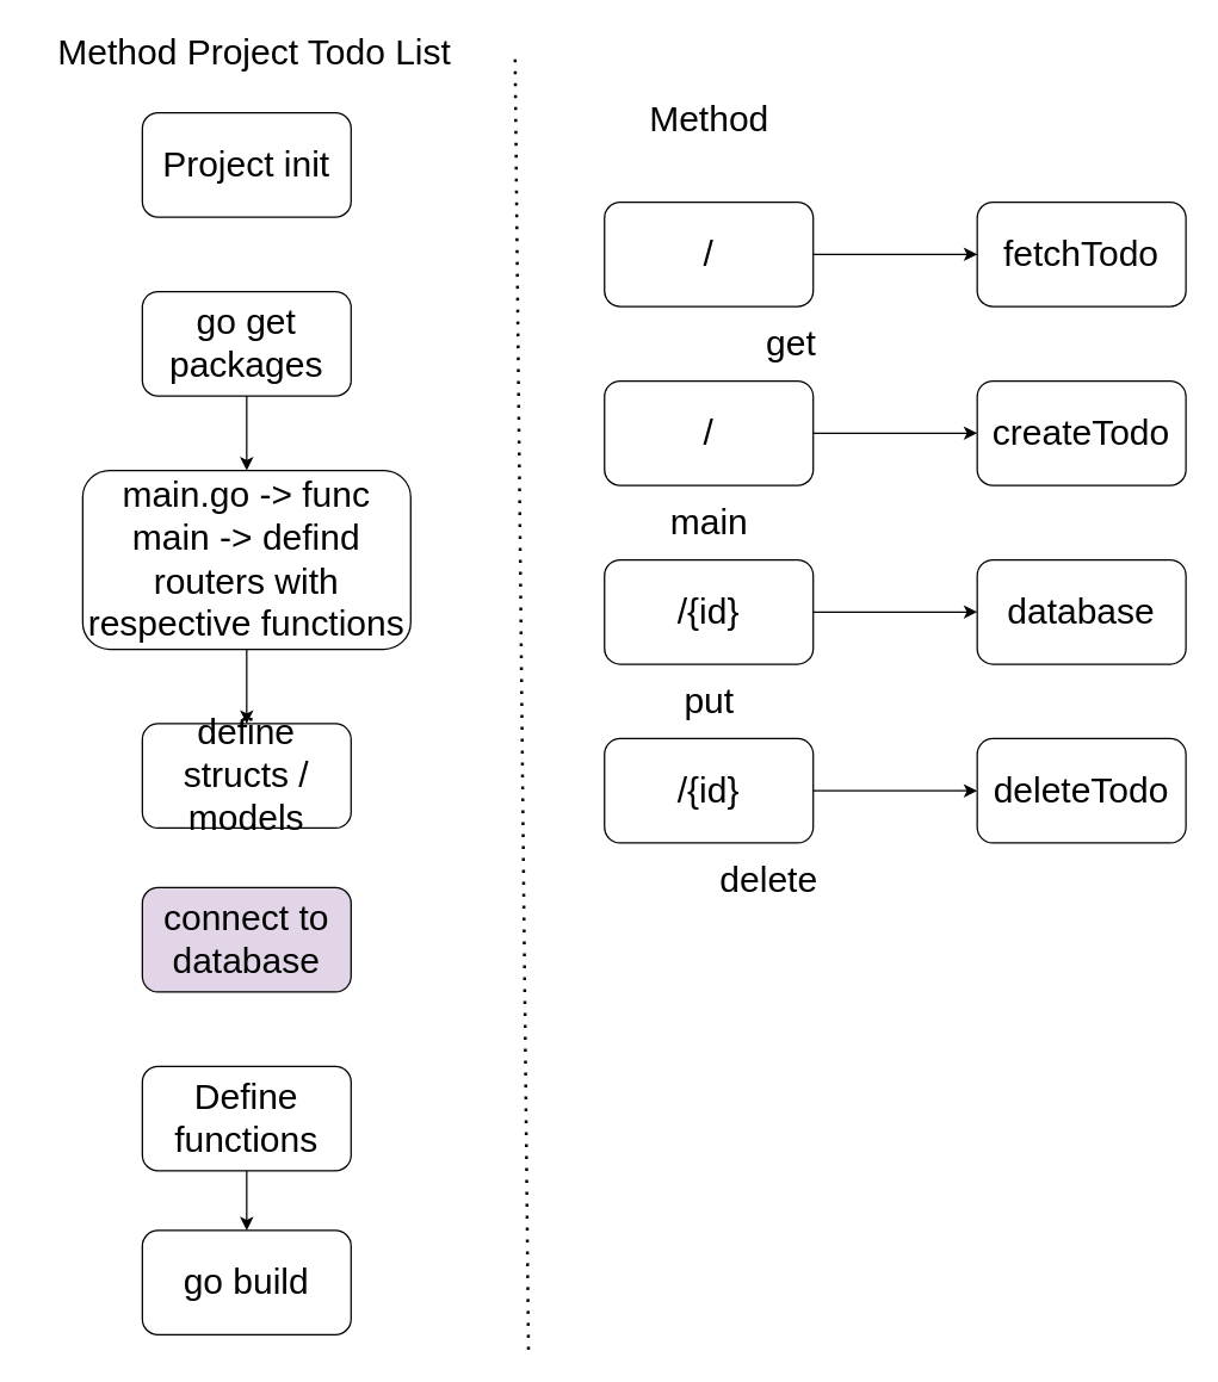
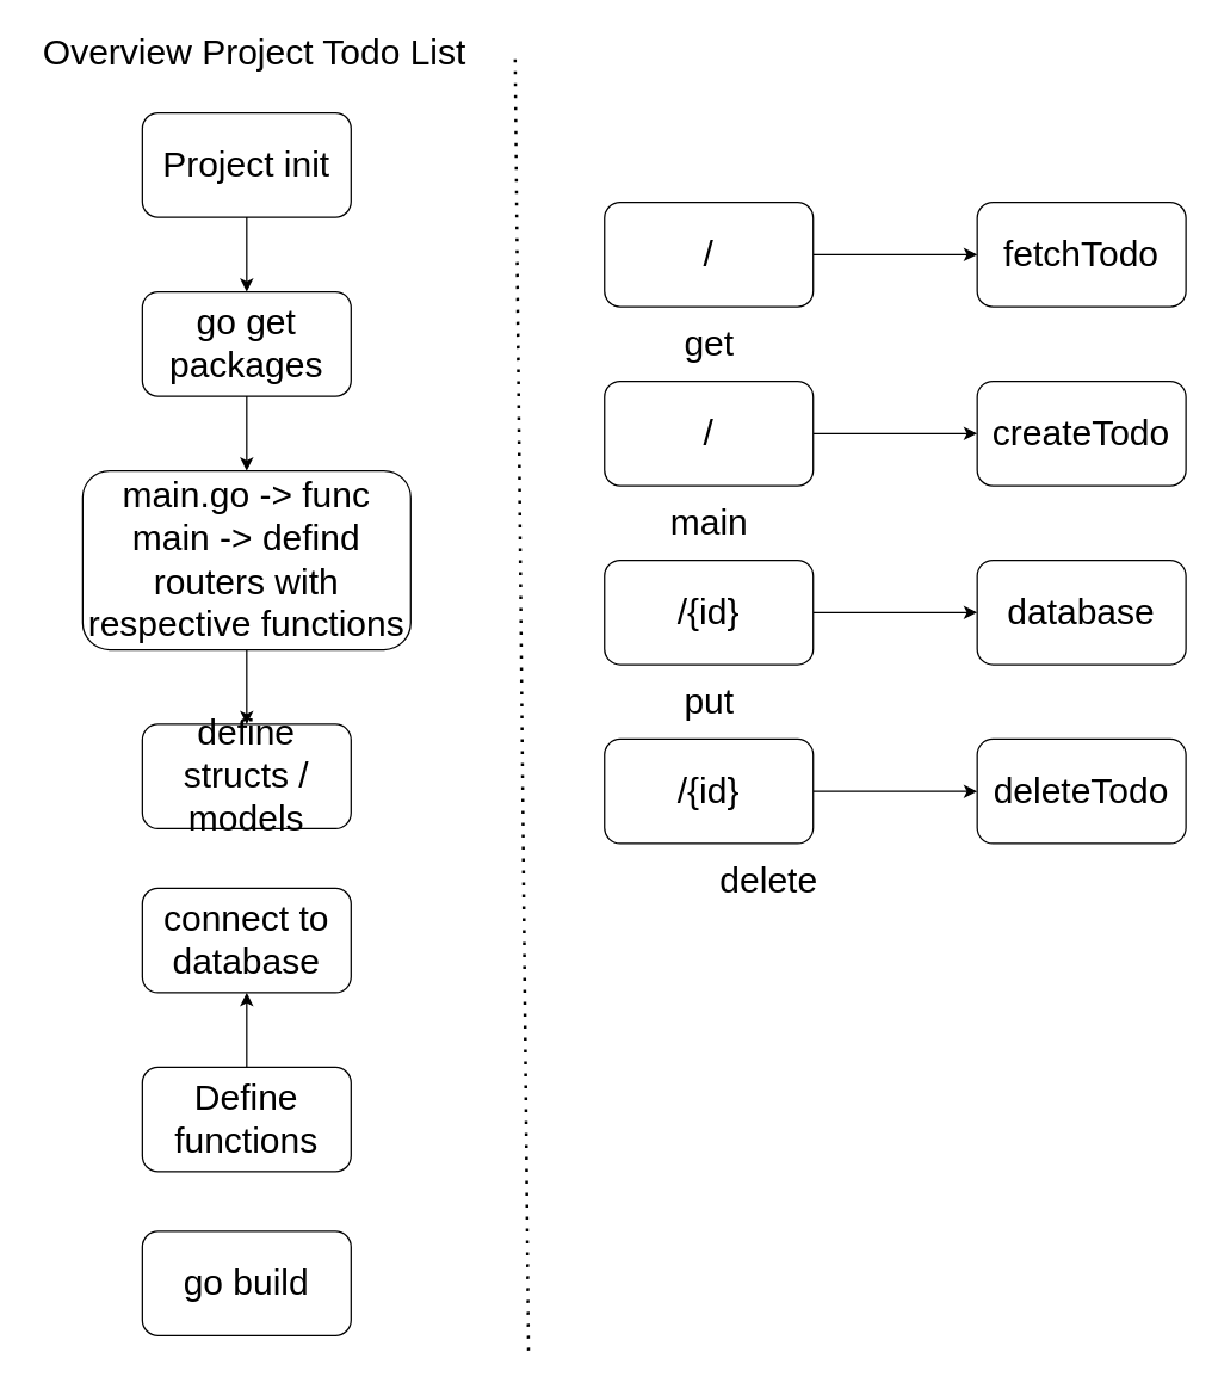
- <mxCell id="22" value="Method Project Todo List" style="text;html=1;align=center;verticalAlign=middle;resizable=0;points=[];autosize=1;strokeColor=none;fillColor=none;fontSize=24;" vertex="1" parent="1"><mxGeometry x="20" y="20" width="300" height="30" as="geometry" /></mxCell>
+ <mxCell id="22" value="Overview Project Todo List" style="text;html=1;align=center;verticalAlign=middle;resizable=0;points=[];autosize=1;strokeColor=none;fillColor=none;fontSize=24;" vertex="1" parent="1"><mxGeometry x="20" y="20" width="300" height="30" as="geometry" /></mxCell>
- <mxCell id="31" value="Method" style="text;html=1;align=center;verticalAlign=middle;resizable=0;points=[];autosize=1;strokeColor=none;fillColor=none;fontSize=24;" vertex="1" parent="1"><mxGeometry x="425" y="65" width="100" height="30" as="geometry" /></mxCell>
+ <mxCell id="21" value="" style="endArrow=classic;html=1;exitX=0.5;exitY=1;exitDx=0;exitDy=0;entryX=0.5;entryY=0;entryDx=0;entryDy=0;fontSize=24;" edge="1" parent="1" source="2" target="4"><mxGeometry width="50" height="50" relative="1" as="geometry"><mxPoint x="345" y="325" as="sourcePoint" /><mxPoint x="395" y="275" as="targetPoint" /></mxGeometry></mxCell>
- <mxCell id="27" value="get" style="text;html=1;align=center;verticalAlign=middle;resizable=0;points=[];autosize=1;strokeColor=none;fillColor=none;fontSize=24;" vertex="1" parent="1"><mxGeometry x="505" y="215" width="50" height="30" as="geometry" /></mxCell>
+ <mxCell id="27" value="get" style="text;html=1;align=center;verticalAlign=middle;resizable=0;points=[];autosize=1;strokeColor=none;fillColor=none;fontSize=24;" vertex="1" parent="1"><mxGeometry x="450" y="215" width="50" height="30" as="geometry" /></mxCell>
- <mxCell id="8" value="connect to database" style="rounded=1;whiteSpace=wrap;html=1;fontSize=24;fillColor=#e1d5e7;" vertex="1" parent="1"><mxGeometry x="95" y="595" width="140" height="70" as="geometry" /></mxCell>
+ <mxCell id="8" value="connect to database" style="rounded=1;whiteSpace=wrap;html=1;fontSize=24;" vertex="1" parent="1"><mxGeometry x="95" y="595" width="140" height="70" as="geometry" /></mxCell>
- <mxCell id="9" style="edgeStyle=none;html=1;exitX=0.5;exitY=1;exitDx=0;exitDy=0;entryX=0.5;entryY=0;entryDx=0;entryDy=0;fontSize=24;" edge="1" parent="1" source="10" target="11"><mxGeometry relative="1" as="geometry" /></mxCell>
+ <mxCell id="9" style="edgeStyle=none;html=1;exitX=0.5;exitY=1;exitDx=0;exitDy=0;fontSize=24;" edge="1" parent="1" source="10" target="8"><mxGeometry relative="1" as="geometry" /></mxCell>
